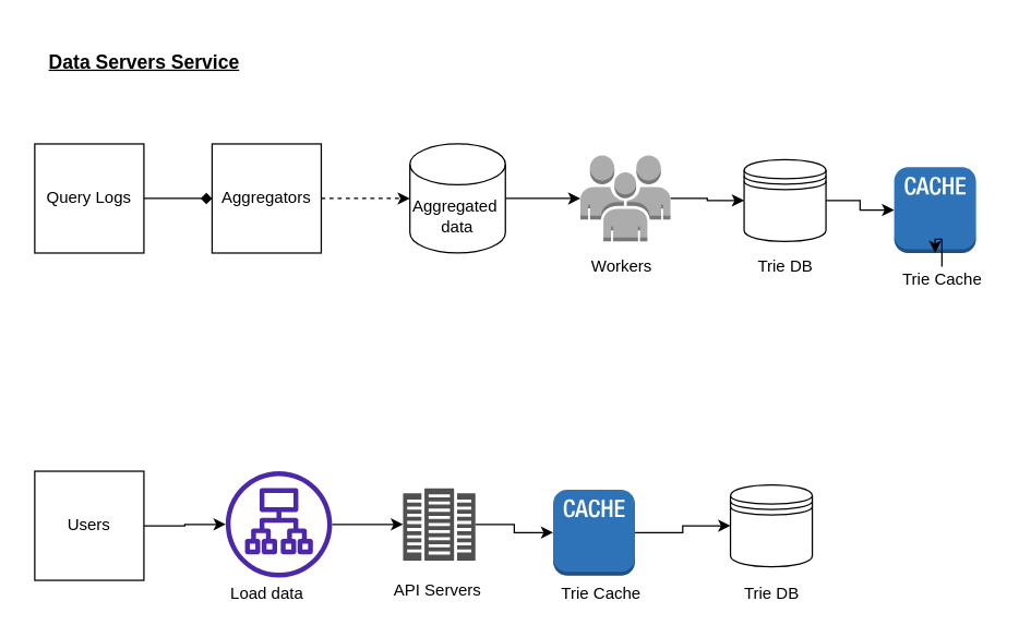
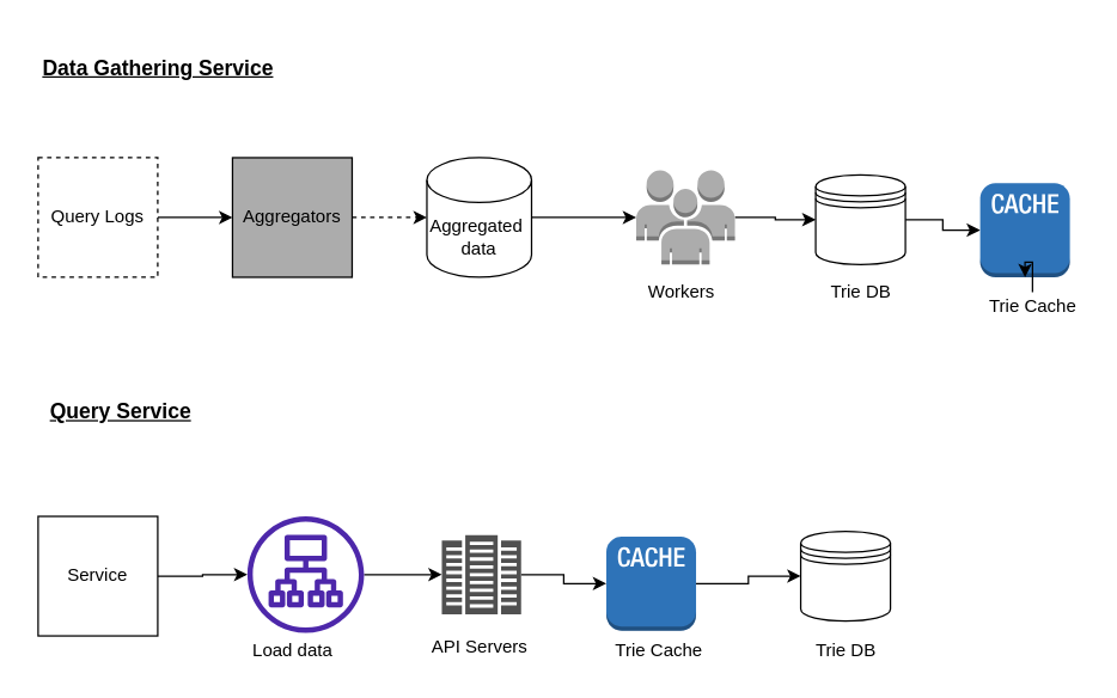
- <mxCell id="2" value="&lt;h3&gt;&lt;u&gt;Data Servers Service&lt;/u&gt;&lt;/h3&gt;" style="text;html=1;align=center;verticalAlign=middle;resizable=0;points=[];autosize=1;strokeColor=none;fillColor=none;" vertex="1" parent="1"><mxGeometry x="20" y="20" width="170" height="50" as="geometry" /></mxCell>
+ <mxCell id="2" value="&lt;h3&gt;&lt;u&gt;Data Gathering Service&lt;/u&gt;&lt;/h3&gt;" style="text;html=1;align=center;verticalAlign=middle;resizable=0;points=[];autosize=1;strokeColor=none;fillColor=none;" vertex="1" parent="1"><mxGeometry x="20" y="20" width="170" height="50" as="geometry" /></mxCell>
- <mxCell id="4" value="Query Logs" style="whiteSpace=wrap;html=1;aspect=fixed;" vertex="1" parent="1"><mxGeometry y="105" width="80" height="80" as="geometry" x="25" /></mxCell>
+ <mxCell id="4" value="Query Logs" style="whiteSpace=wrap;html=1;aspect=fixed;dashed=1;" vertex="1" parent="1"><mxGeometry y="105" width="80" height="80" as="geometry" x="25" /></mxCell>
- <mxCell id="3" style="edgeStyle=orthogonalEdgeStyle;rounded=0;orthogonalLoop=1;jettySize=auto;html=1;entryX=0;entryY=0.5;entryDx=0;entryDy=0;endArrow=diamond;" edge="1" parent="1" source="4" target="6"><mxGeometry relative="1" as="geometry" /></mxCell>
+ <mxCell id="3" style="edgeStyle=orthogonalEdgeStyle;rounded=0;orthogonalLoop=1;jettySize=auto;html=1;entryX=0;entryY=0.5;entryDx=0;entryDy=0;" edge="1" parent="1" source="4" target="6"><mxGeometry relative="1" as="geometry" /></mxCell>
- <mxCell id="6" value="Aggregators" style="whiteSpace=wrap;html=1;aspect=fixed;" vertex="1" parent="1"><mxGeometry x="155" y="105" width="80" height="80" as="geometry" /></mxCell>
+ <mxCell id="6" value="Aggregators" style="whiteSpace=wrap;html=1;aspect=fixed;fillColor=#acacac;" vertex="1" parent="1"><mxGeometry x="155" y="105" width="80" height="80" as="geometry" /></mxCell>
- <mxCell id="8" value="Aggregated&amp;nbsp;&lt;br&gt;data" style="shape=cylinder3;whiteSpace=wrap;html=1;boundedLbl=1;backgroundOutline=1;size=15;" vertex="1" parent="1"><mxGeometry x="300" y="105" width="70" height="80" as="geometry" /></mxCell>
+ <mxCell id="8" value="Aggregated&amp;nbsp;&lt;br&gt;data" style="shape=cylinder3;whiteSpace=wrap;html=1;boundedLbl=1;backgroundOutline=1;size=15;" vertex="1" parent="1"><mxGeometry x="285" y="105" width="70" height="80" as="geometry" /></mxCell>
+ <mxCell id="18" value="&lt;h3&gt;&lt;u&gt;Query Service&lt;/u&gt;&lt;/h3&gt;" style="text;html=1;align=center;verticalAlign=middle;resizable=0;points=[];autosize=1;strokeColor=none;fillColor=none;" vertex="1" parent="1"><mxGeometry y="250" width="110" height="50" as="geometry" x="25" /></mxCell>
- <mxCell id="20" value="Users" style="whiteSpace=wrap;html=1;aspect=fixed;" vertex="1" parent="1"><mxGeometry y="345" width="80" height="80" as="geometry" x="25" /></mxCell>
+ <mxCell id="20" value="Service" style="whiteSpace=wrap;html=1;aspect=fixed;" vertex="1" parent="1"><mxGeometry y="345" width="80" height="80" as="geometry" x="25" /></mxCell>
